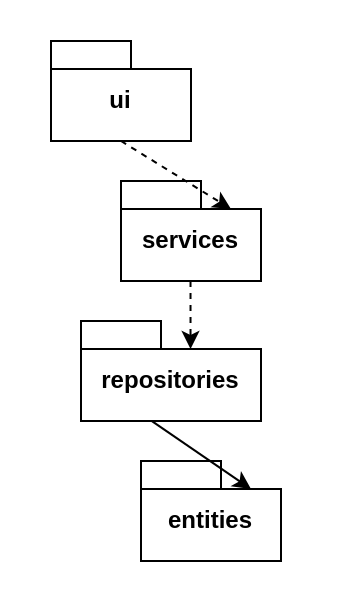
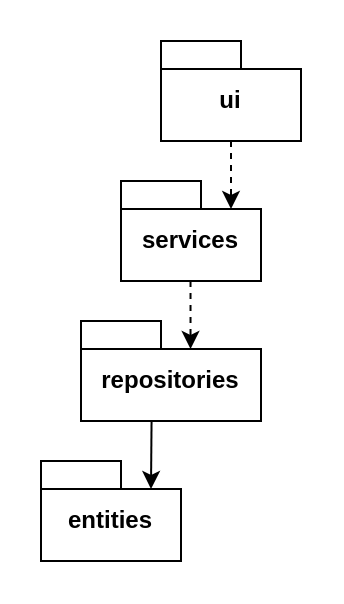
- <mxCell id="2" value="ui" style="shape=folder;fontStyle=1;spacingTop=10;tabWidth=40;tabHeight=14;tabPosition=left;html=1;whiteSpace=wrap;" parent="1" vertex="1"><mxGeometry x="25" y="20" width="70" height="50" as="geometry" /></mxCell>
+ <mxCell id="2" value="ui" style="shape=folder;fontStyle=1;spacingTop=10;tabWidth=40;tabHeight=14;tabPosition=left;html=1;whiteSpace=wrap;" parent="1" vertex="1"><mxGeometry x="80" y="20" width="70" height="50" as="geometry" /></mxCell>
- <mxCell id="7" value="entities" style="shape=folder;fontStyle=1;spacingTop=10;tabWidth=40;tabHeight=14;tabPosition=left;html=1;whiteSpace=wrap;" parent="1" vertex="1"><mxGeometry x="70" y="230" width="70" height="50" as="geometry" /></mxCell>
+ <mxCell id="7" value="entities" style="shape=folder;fontStyle=1;spacingTop=10;tabWidth=40;tabHeight=14;tabPosition=left;html=1;whiteSpace=wrap;" parent="1" vertex="1"><mxGeometry x="20" y="230" width="70" height="50" as="geometry" /></mxCell>
